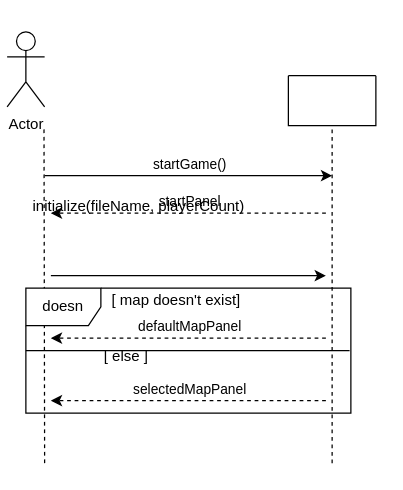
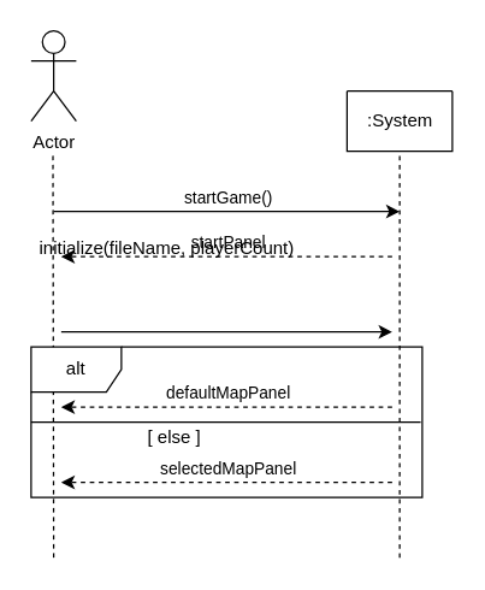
- <mxCell id="2" value="Actor" style="shape=umlActor;verticalLabelPosition=bottom;verticalAlign=top;html=1;outlineConnect=0;strokeColor=default;gradientColor=none;" vertex="1" parent="1"><mxGeometry x="5" y="25" width="30" height="60" as="geometry" /></mxCell>
+ <mxCell id="2" value="Actor" style="shape=umlActor;verticalLabelPosition=bottom;verticalAlign=top;html=1;outlineConnect=0;strokeColor=default;gradientColor=none;" vertex="1" parent="1"><mxGeometry x="20" y="20" width="30" height="60" as="geometry" /></mxCell>
+ <mxCell id="7" value=":System" style="text;html=1;align=center;verticalAlign=middle;resizable=0;points=[];autosize=1;strokeColor=none;fillColor=none;" vertex="1" parent="6"><mxGeometry x="5" y="10" width="60" height="20" as="geometry" /></mxCell>
- <mxCell id="14" value="[ map doesn't exist]" style="text;html=1;align=center;verticalAlign=middle;resizable=0;points=[];autosize=1;strokeColor=none;fillColor=none;" vertex="1" parent="1"><mxGeometry x="80" y="230" width="120" height="20" as="geometry" /></mxCell>
- <mxCell id="4" value="doesn" style="shape=umlFrame;whiteSpace=wrap;html=1;strokeColor=default;gradientColor=none;" vertex="1" parent="1"><mxGeometry x="20" y="230" width="260" height="100" as="geometry" /></mxCell>
+ <mxCell id="4" value="alt" style="shape=umlFrame;whiteSpace=wrap;html=1;strokeColor=default;gradientColor=none;" vertex="1" parent="1"><mxGeometry x="20" y="230" width="260" height="100" as="geometry" /></mxCell>
- <mxCell id="20" value="[ else ]" style="text;html=1;align=center;verticalAlign=middle;resizable=0;points=[];autosize=1;strokeColor=none;fillColor=none;" vertex="1" parent="1"><mxGeometry x="75" y="275" width="50" height="20" as="geometry" /></mxCell>
+ <mxCell id="20" value="[ else ]" style="text;html=1;align=center;verticalAlign=middle;resizable=0;points=[];autosize=1;strokeColor=none;fillColor=none;" vertex="1" parent="1"><mxGeometry x="90" y="280" width="50" height="20" as="geometry" /></mxCell>
